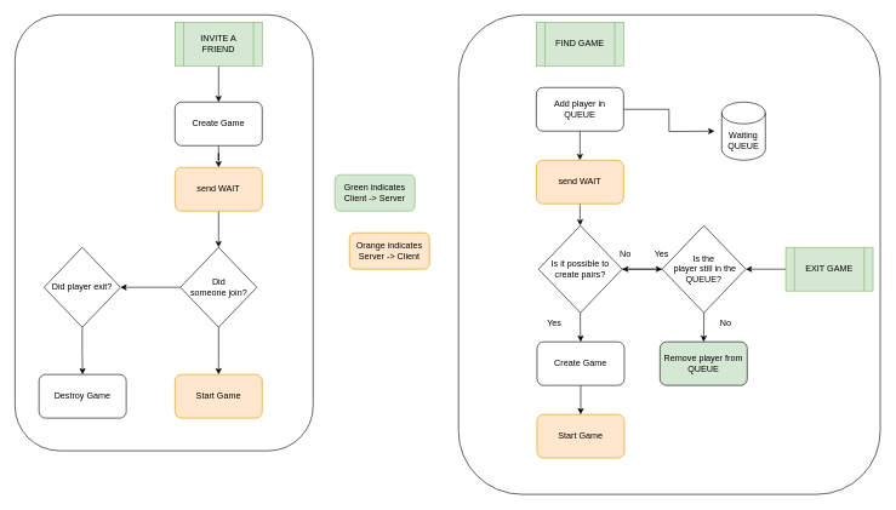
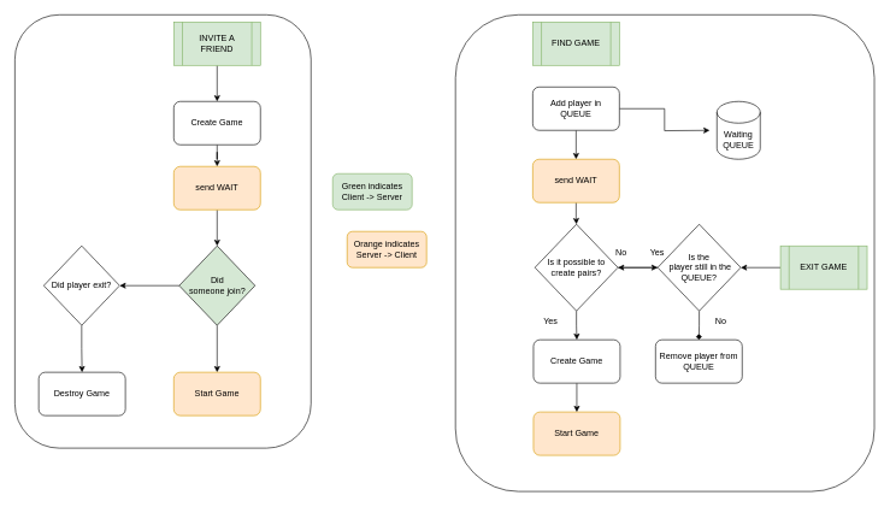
- <mxCell id="16" value="Did &lt;br&gt;someone join?" style="rhombus;whiteSpace=wrap;html=1;" vertex="1" parent="1"><mxGeometry x="247.5" y="340" width="105" height="110" as="geometry" /></mxCell>
+ <mxCell id="16" value="Did &lt;br&gt;someone join?" style="rhombus;whiteSpace=wrap;html=1;fillColor=#d5e8d4;" vertex="1" parent="1"><mxGeometry x="247.5" y="340" width="105" height="110" as="geometry" /></mxCell>
- <mxCell id="9" style="edgeStyle=orthogonalEdgeStyle;rounded=0;orthogonalLoop=1;jettySize=auto;html=1;startArrow=none;startFill=0;endArrow=classic;endFill=1;" edge="1" parent="1" source="10" target="38"><mxGeometry relative="1" as="geometry" /></mxCell>
+ <mxCell id="9" style="edgeStyle=orthogonalEdgeStyle;rounded=0;orthogonalLoop=1;jettySize=auto;html=1;startArrow=none;startFill=0;endArrow=diamond;endFill=1;" edge="1" parent="1" source="10" target="38"><mxGeometry relative="1" as="geometry" /></mxCell>
- <mxCell id="38" value="Remove player from QUEUE" style="rounded=1;whiteSpace=wrap;html=1;fillColor=#d5e8d4;" vertex="1" parent="1"><mxGeometry x="907" y="470" width="120" height="60" as="geometry" /></mxCell>
+ <mxCell id="38" value="Remove player from QUEUE" style="rounded=1;whiteSpace=wrap;html=1;" vertex="1" parent="1"><mxGeometry x="907" y="470" width="120" height="60" as="geometry" /></mxCell>
